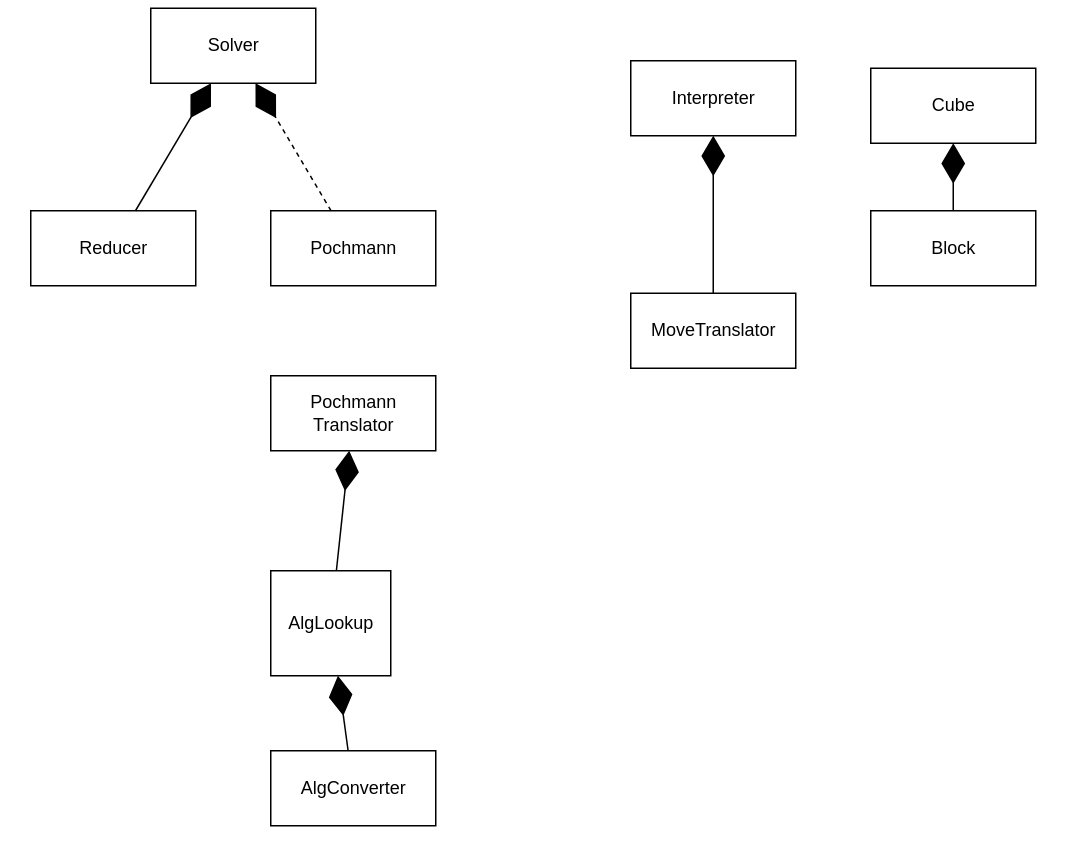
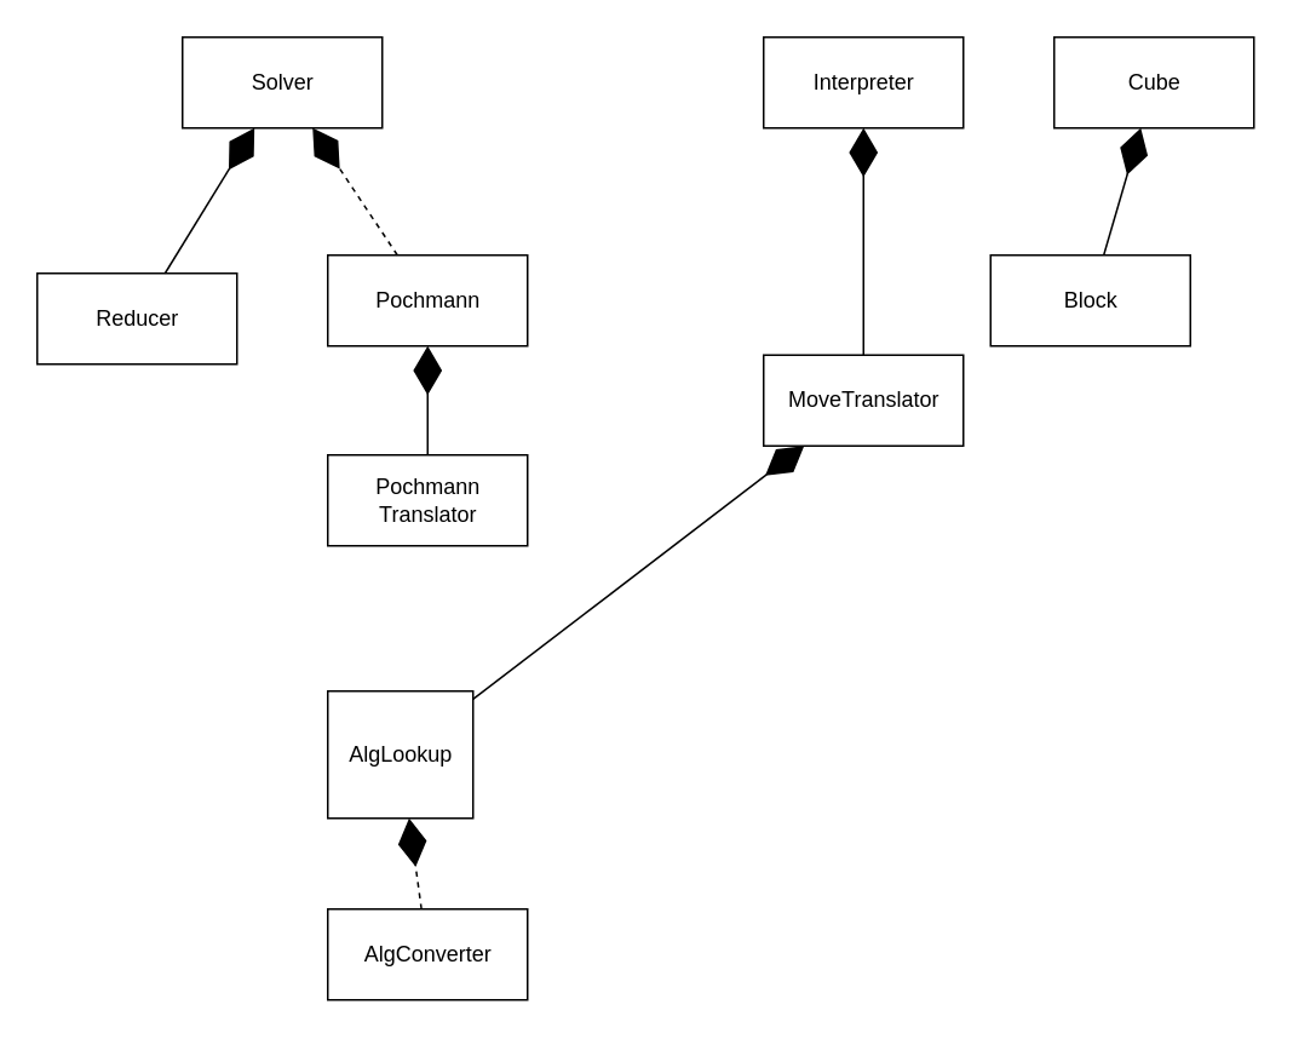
- <mxCell id="16" value="Solver" style="html=1;" vertex="1" parent="1"><mxGeometry x="100" y="5" width="110" height="50" as="geometry" /></mxCell>
+ <mxCell id="16" value="Solver" style="html=1;" vertex="1" parent="1"><mxGeometry x="100" y="20" width="110" height="50" as="geometry" /></mxCell>
- <mxCell id="7" value="Interpreter" style="html=1;" vertex="1" parent="1"><mxGeometry x="420" y="40" width="110" height="50" as="geometry" /></mxCell>
+ <mxCell id="7" value="Interpreter" style="html=1;" vertex="1" parent="1"><mxGeometry x="420" y="20" width="110" height="50" as="geometry" /></mxCell>
- <mxCell id="5" value="Cube" style="html=1;" vertex="1" parent="1"><mxGeometry x="580" y="45" width="110" height="50" as="geometry" /></mxCell>
+ <mxCell id="5" value="Cube" style="html=1;" vertex="1" parent="1"><mxGeometry x="580" y="20" width="110" height="50" as="geometry" /></mxCell>
- <mxCell id="10" value="Reducer" style="html=1;" vertex="1" parent="1"><mxGeometry x="20" y="140" width="110" height="50" as="geometry" /></mxCell>
+ <mxCell id="10" value="Reducer" style="html=1;" vertex="1" parent="1"><mxGeometry x="20" y="150" width="110" height="50" as="geometry" /></mxCell>
- <mxCell id="4" value="Block" style="html=1;" vertex="1" parent="1"><mxGeometry x="580" y="140" width="110" height="50" as="geometry" /></mxCell>
+ <mxCell id="4" value="Block" style="html=1;" vertex="1" parent="1"><mxGeometry x="545" y="140" width="110" height="50" as="geometry" /></mxCell>
+ <mxCell id="15" value="" style="endArrow=diamondThin;endFill=1;endSize=24;html=1;" edge="1" parent="1" source="9" target="6"><mxGeometry width="160" relative="1" as="geometry"><mxPoint x="280" y="250" as="sourcePoint" /><mxPoint x="440" y="250" as="targetPoint" /></mxGeometry></mxCell>
- <mxCell id="14" value="" style="endArrow=diamondThin;endFill=1;endSize=24;html=1;" edge="1" parent="1" source="3" target="9"><mxGeometry width="160" relative="1" as="geometry"><mxPoint x="200" y="360" as="sourcePoint" /><mxPoint x="360" y="360" as="targetPoint" /></mxGeometry></mxCell>
+ <mxCell id="14" value="" style="endArrow=diamondThin;endFill=1;endSize=24;html=1;" edge="1" parent="1" source="3" target="8"><mxGeometry width="160" relative="1" as="geometry"><mxPoint x="200" y="360" as="sourcePoint" /><mxPoint x="360" y="360" as="targetPoint" /></mxGeometry></mxCell>
- <mxCell id="11" value="" style="endArrow=diamondThin;endFill=1;endSize=24;html=1;" edge="1" parent="1" source="2" target="3"><mxGeometry width="160" relative="1" as="geometry"><mxPoint x="230" y="520" as="sourcePoint" /><mxPoint x="180" y="460" as="targetPoint" /></mxGeometry></mxCell>
+ <mxCell id="11" value="" style="endArrow=diamondThin;endFill=1;endSize=24;html=1;dashed=1;" edge="1" parent="1" source="2" target="3"><mxGeometry width="160" relative="1" as="geometry"><mxPoint x="230" y="520" as="sourcePoint" /><mxPoint x="180" y="460" as="targetPoint" /></mxGeometry></mxCell>
